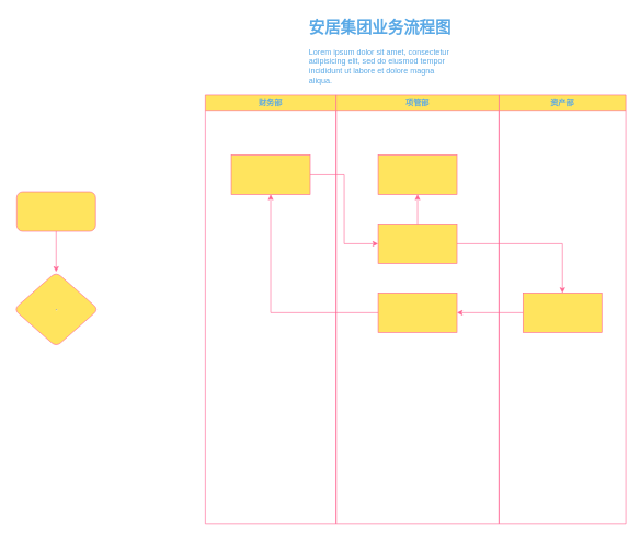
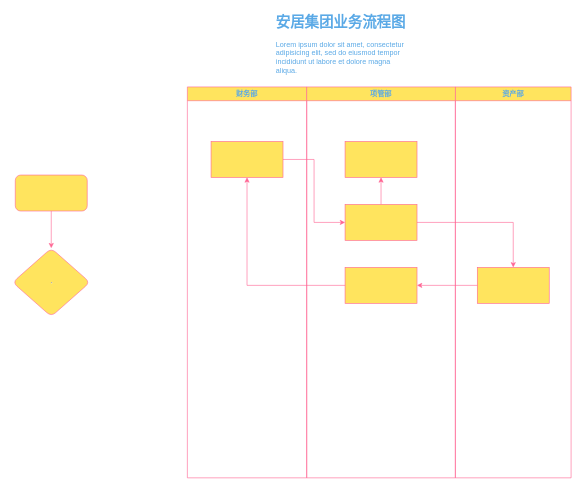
- <mxCell id="2" value="&lt;h1 style=&quot;margin-top: 0px;&quot;&gt;安居集团业务流程图&lt;/h1&gt;&lt;p&gt;Lorem ipsum dolor sit amet, consectetur adipisicing elit, sed do eiusmod tempor incididunt ut labore et dolore magna aliqua.&lt;/p&gt;" style="text;html=1;whiteSpace=wrap;overflow=hidden;rounded=1;labelBackgroundColor=none;fontColor=#5AA9E6;" vertex="1" parent="1"><mxGeometry x="468" y="20" width="220" height="120" as="geometry" /></mxCell>
+ <mxCell id="2" value="&lt;h1 style=&quot;margin-top: 0px;&quot;&gt;安居集团业务流程图&lt;/h1&gt;&lt;p&gt;Lorem ipsum dolor sit amet, consectetur adipisicing elit, sed do eiusmod tempor incididunt ut labore et dolore magna aliqua.&lt;/p&gt;" style="text;html=1;whiteSpace=wrap;overflow=hidden;rounded=1;labelBackgroundColor=none;fontColor=#5AA9E6;" vertex="1" parent="1"><mxGeometry x="458" y="15" width="220" height="120" as="geometry" /></mxCell>
